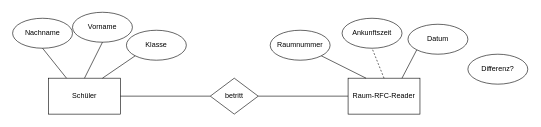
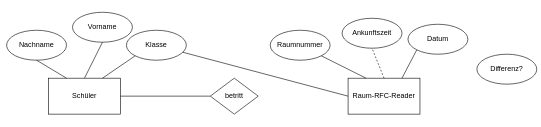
- <mxCell id="4" value="Nachname" style="ellipse;whiteSpace=wrap;html=1;" vertex="1" parent="1"><mxGeometry x="20" y="30" width="100" height="50" as="geometry" /></mxCell>
+ <mxCell id="4" value="Nachname" style="ellipse;whiteSpace=wrap;html=1;" vertex="1" parent="1"><mxGeometry x="10" y="50" width="100" height="50" as="geometry" /></mxCell>
- <mxCell id="19" value="Differenz?" style="ellipse;whiteSpace=wrap;html=1;" vertex="1" parent="1"><mxGeometry x="780" y="90" width="100" height="50" as="geometry" /></mxCell>
+ <mxCell id="19" value="Differenz?" style="ellipse;whiteSpace=wrap;html=1;" vertex="1" parent="1"><mxGeometry x="795" y="90" width="100" height="50" as="geometry" /></mxCell>
- <mxCell id="17" value="" style="endArrow=none;html=1;rounded=0;entryX=1;entryY=0.5;entryDx=0;entryDy=0;exitX=0;exitY=0.5;exitDx=0;exitDy=0;" edge="1" parent="1" source="3" target="18"><mxGeometry width="50" height="50" relative="1" as="geometry"><mxPoint x="580" y="160" as="sourcePoint" /><mxPoint x="200" y="160" as="targetPoint" /></mxGeometry></mxCell>
+ <mxCell id="17" value="" style="endArrow=none;html=1;rounded=0;exitX=0;exitY=0.5;exitDx=0;exitDy=0;" edge="1" parent="1" source="3" target="7"><mxGeometry width="50" height="50" relative="1" as="geometry"><mxPoint x="580" y="160" as="sourcePoint" /><mxPoint x="200" y="160" as="targetPoint" /></mxGeometry></mxCell>
